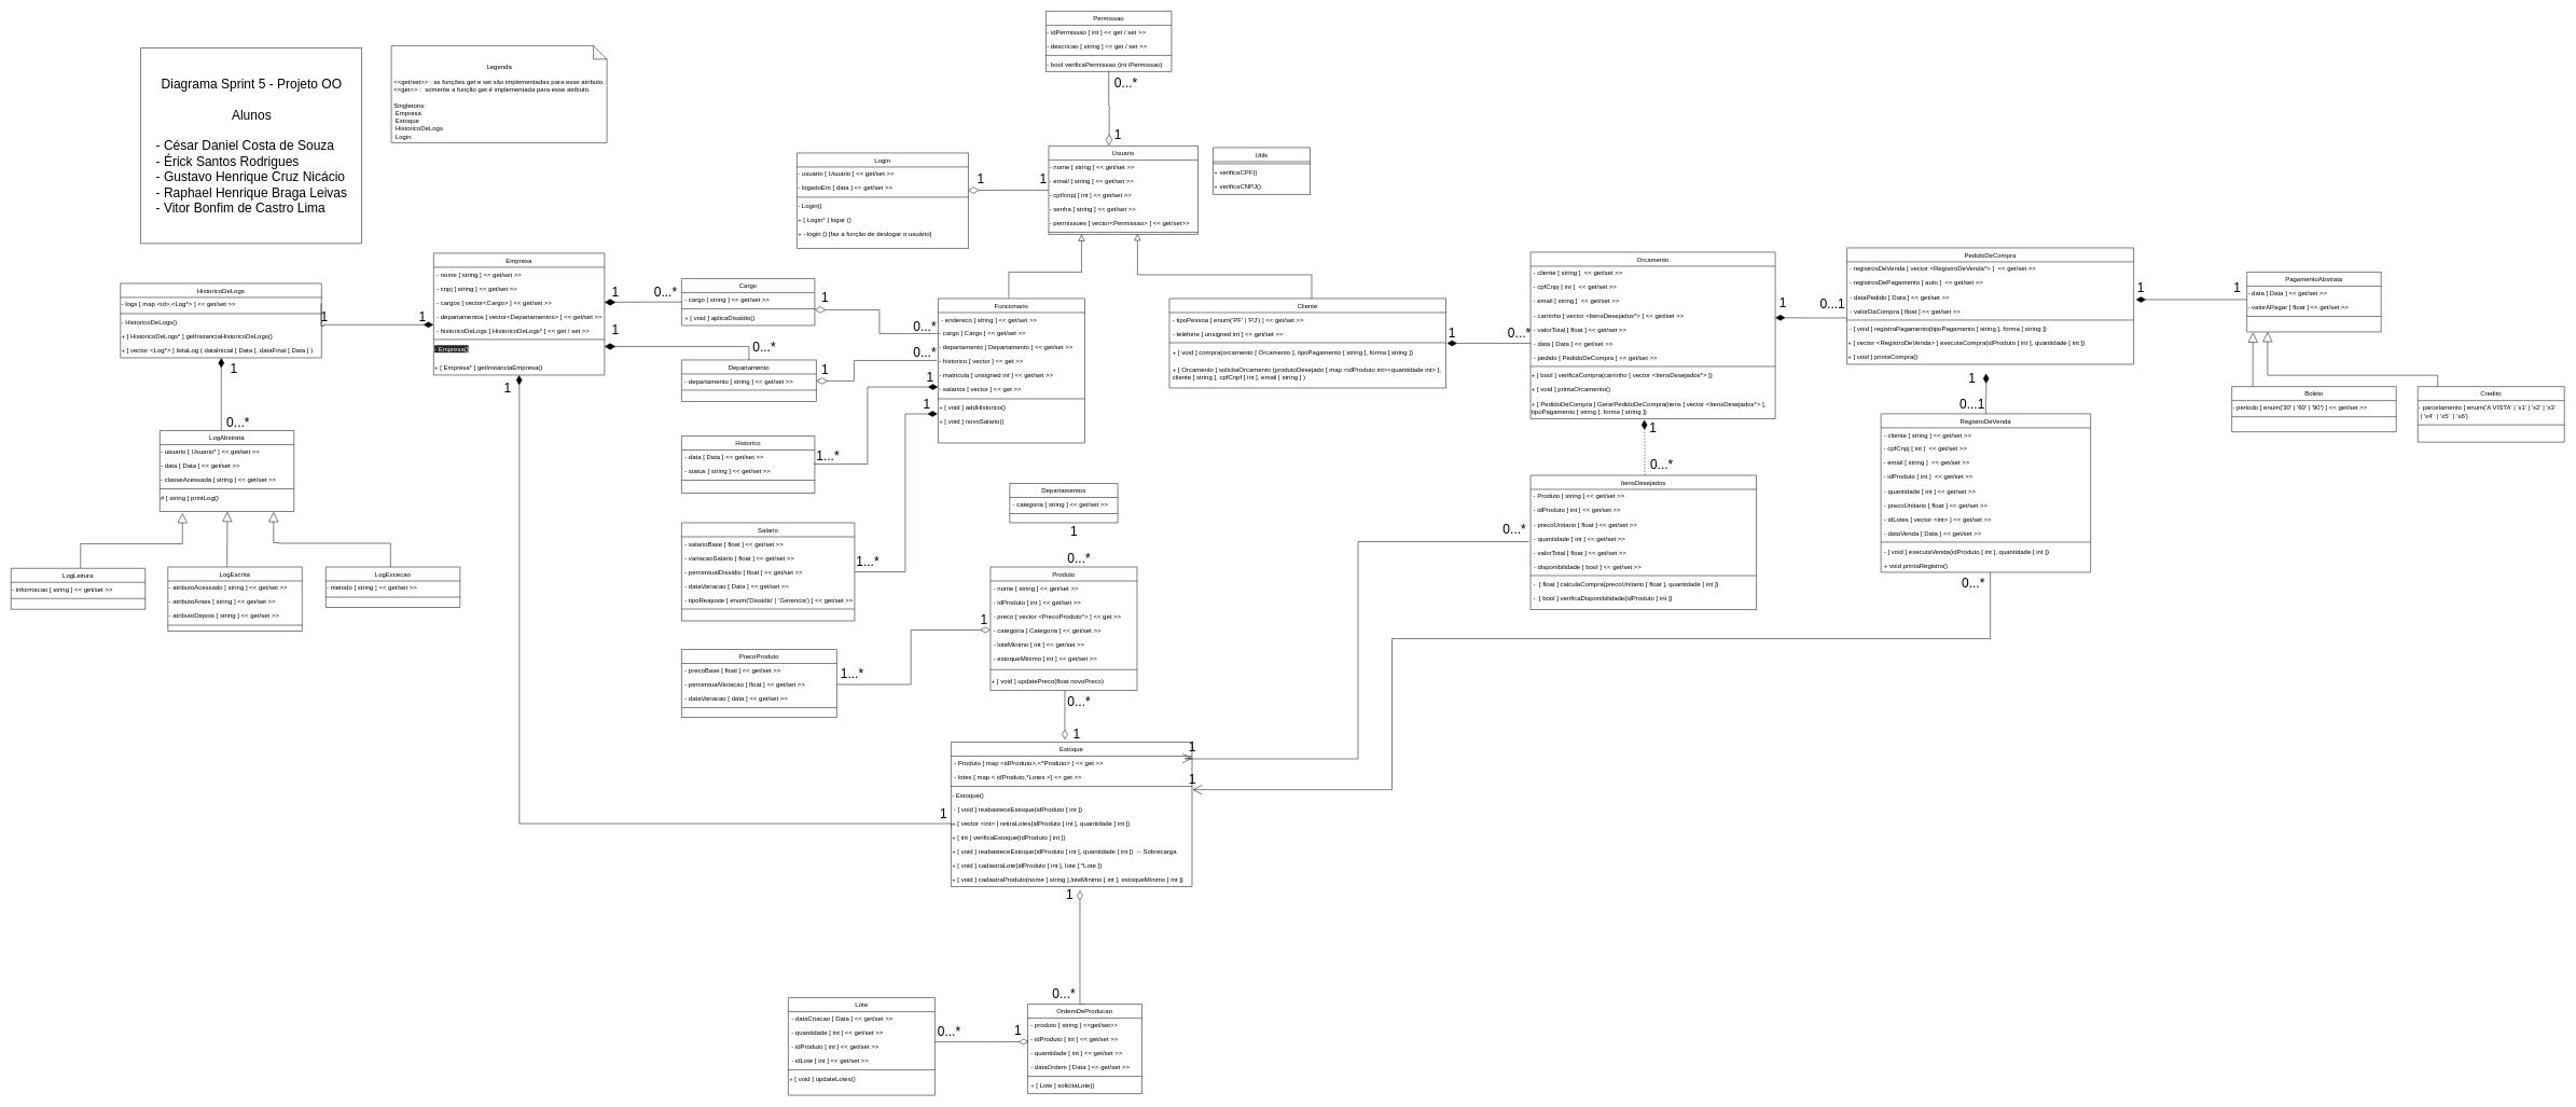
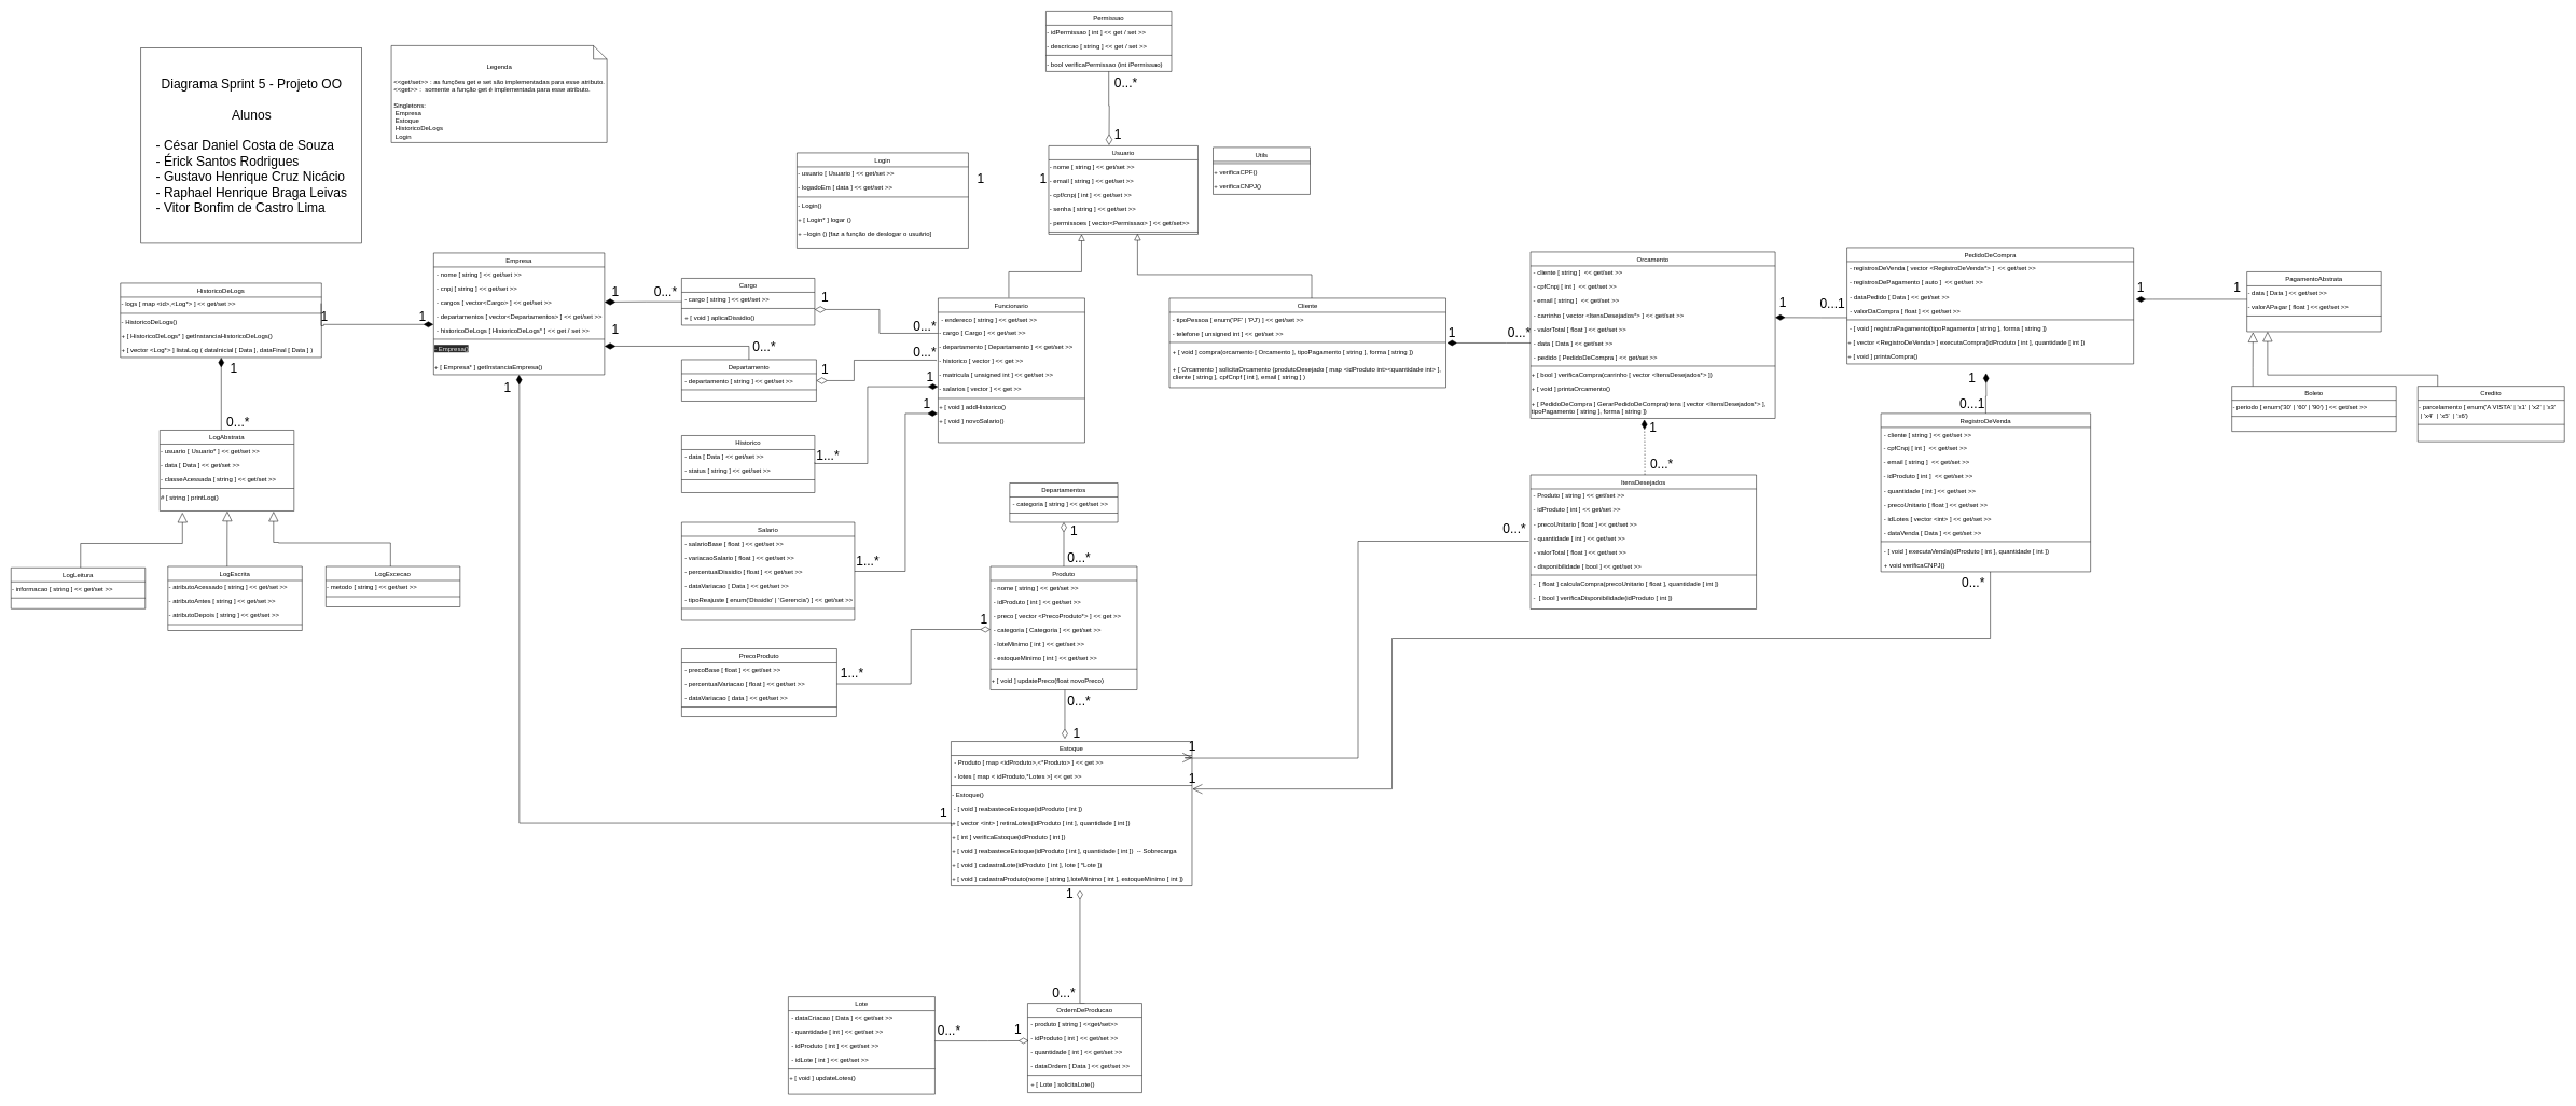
- <mxCell id="2" style="edgeStyle=orthogonalEdgeStyle;rounded=0;orthogonalLoop=1;jettySize=auto;html=1;endArrow=diamondThin;endFill=0;endSize=18;entryX=0.999;entryY=0.664;entryDx=0;entryDy=0;entryPerimeter=0;" parent="1" source="3" target="143" edge="1"><mxGeometry relative="1" as="geometry"><Array as="points" /></mxGeometry></mxCell>
+ <mxCell id="75" style="edgeStyle=orthogonalEdgeStyle;rounded=0;orthogonalLoop=1;jettySize=auto;html=1;entryX=0.5;entryY=0;entryDx=0;entryDy=0;strokeWidth=1;startArrow=diamondThin;startFill=0;endArrow=none;endFill=0;startSize=16;endSize=16;" parent="1" source="76" target="66" edge="1"><mxGeometry relative="1" as="geometry" /></mxCell>
- <mxCell id="111" value="+ void printaRegistro()" style="text;align=left;verticalAlign=top;spacingLeft=4;spacingRight=4;overflow=hidden;rotatable=0;points=[[0,0.5],[1,0.5]];portConstraint=eastwest;rounded=0;shadow=0;html=0;" parent="100" vertex="1"><mxGeometry y="268" width="389" height="26" as="geometry" /></mxCell>
+ <mxCell id="111" value="+ void verificaCNPJ()" style="text;align=left;verticalAlign=top;spacingLeft=4;spacingRight=4;overflow=hidden;rotatable=0;points=[[0,0.5],[1,0.5]];portConstraint=eastwest;rounded=0;shadow=0;html=0;" parent="100" vertex="1"><mxGeometry y="268" width="389" height="26" as="geometry" /></mxCell>
